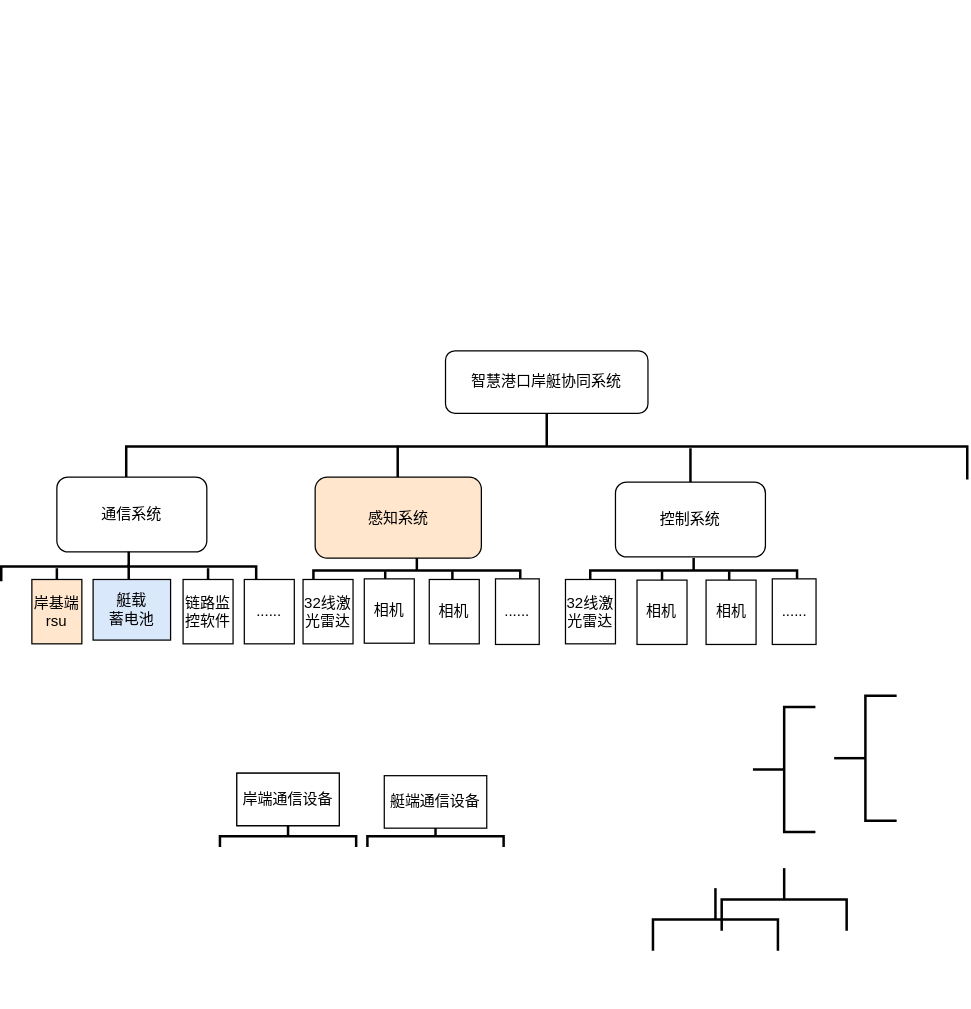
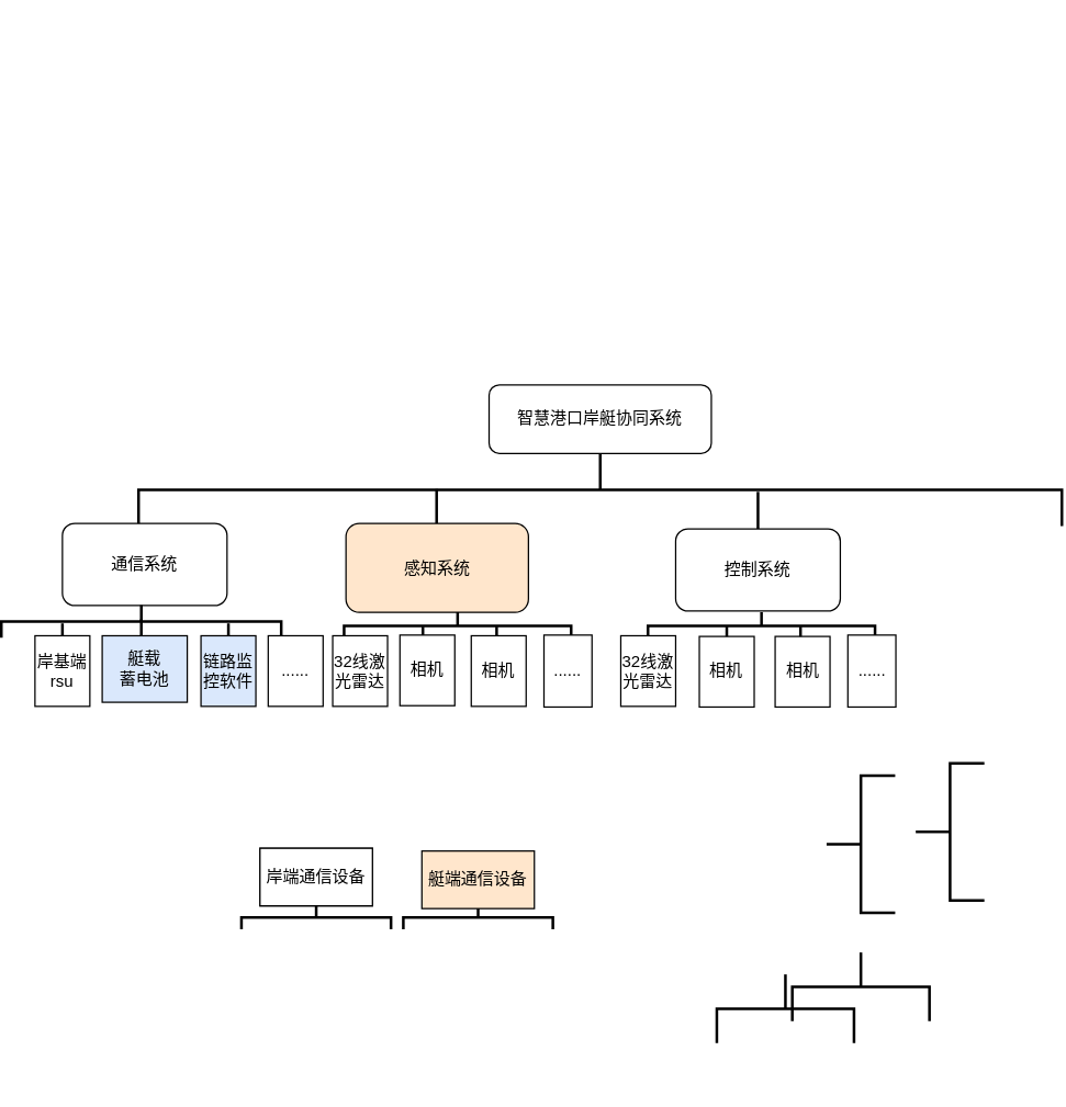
- <mxCell id="22" value="岸基端rsu" style="rounded=0;whiteSpace=wrap;html=1;fillColor=#ffe6cc;" vertex="1" parent="1"><mxGeometry x="20" y="463" width="40" height="51.5" as="geometry" /></mxCell>
+ <mxCell id="22" value="岸基端rsu" style="rounded=0;whiteSpace=wrap;html=1;" vertex="1" parent="1"><mxGeometry x="20" y="463" width="40" height="51.5" as="geometry" /></mxCell>
- <mxCell id="24" value="链路监控软件" style="rounded=0;whiteSpace=wrap;html=1;" vertex="1" parent="1"><mxGeometry x="141" y="463" width="40" height="51.5" as="geometry" /></mxCell>
+ <mxCell id="24" value="链路监控软件" style="rounded=0;whiteSpace=wrap;html=1;fillColor=#dae8fc;" vertex="1" parent="1"><mxGeometry x="141" y="463" width="40" height="51.5" as="geometry" /></mxCell>
- <mxCell id="17" value="艇端通信设备" style="rounded=0;whiteSpace=wrap;html=1;" vertex="1" parent="1"><mxGeometry x="302" y="620" width="82" height="42" as="geometry" /></mxCell>
+ <mxCell id="17" value="艇端通信设备" style="rounded=0;whiteSpace=wrap;html=1;fillColor=#ffe6cc;" vertex="1" parent="1"><mxGeometry x="302" y="620" width="82" height="42" as="geometry" /></mxCell>
